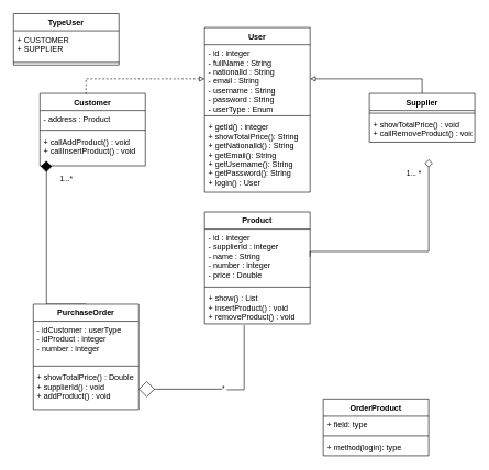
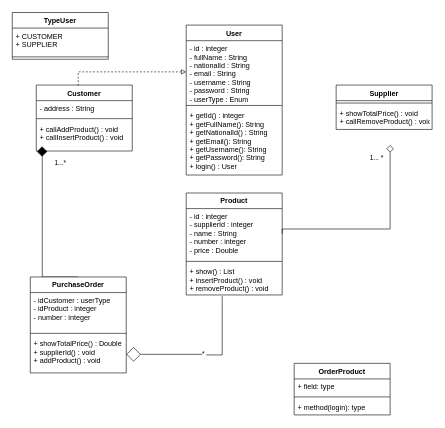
- <mxCell id="19" style="edgeStyle=orthogonalEdgeStyle;rounded=0;orthogonalLoop=1;jettySize=auto;html=1;exitX=1;exitY=0.5;exitDx=0;exitDy=0;entryX=0.5;entryY=0;entryDx=0;entryDy=0;startArrow=block;startFill=0;endArrow=none;endFill=0;" parent="1" source="12" target="15" edge="1"><mxGeometry relative="1" as="geometry"><mxPoint x="520" y="101" as="targetPoint" /></mxGeometry></mxCell>
- <mxCell id="3" value="- address : Product" style="text;strokeColor=none;fillColor=none;align=left;verticalAlign=top;spacingLeft=4;spacingRight=4;overflow=hidden;rotatable=0;points=[[0,0.5],[1,0.5]];portConstraint=eastwest;" parent="2" vertex="1"><mxGeometry y="26" width="160" height="26" as="geometry" /></mxCell>
+ <mxCell id="3" value="- address : String" style="text;strokeColor=none;fillColor=none;align=left;verticalAlign=top;spacingLeft=4;spacingRight=4;overflow=hidden;rotatable=0;points=[[0,0.5],[1,0.5]];portConstraint=eastwest;" parent="2" vertex="1"><mxGeometry y="26" width="160" height="26" as="geometry" /></mxCell>
- <mxCell id="14" value="+ getId() : integer&#10;+ showTotalPrice(): String&#10;+ getNationalId() : String&#10;+ getEmail(): String&#10;+ getUsername(): String&#10;+ getPassword(): String&#10;+ login() : User" style="text;strokeColor=none;fillColor=none;align=left;verticalAlign=top;spacingLeft=4;spacingRight=4;overflow=hidden;rotatable=0;points=[[0,0.5],[1,0.5]];portConstraint=eastwest;" parent="11" vertex="1"><mxGeometry y="138" width="160" height="112" as="geometry" /></mxCell>
+ <mxCell id="14" value="+ getId() : integer&#10;+ getFullName(): String&#10;+ getNationalId() : String&#10;+ getEmail(): String&#10;+ getUsername(): String&#10;+ getPassword(): String&#10;+ login() : User" style="text;strokeColor=none;fillColor=none;align=left;verticalAlign=top;spacingLeft=4;spacingRight=4;overflow=hidden;rotatable=0;points=[[0,0.5],[1,0.5]];portConstraint=eastwest;" parent="11" vertex="1"><mxGeometry y="138" width="160" height="112" as="geometry" /></mxCell>
